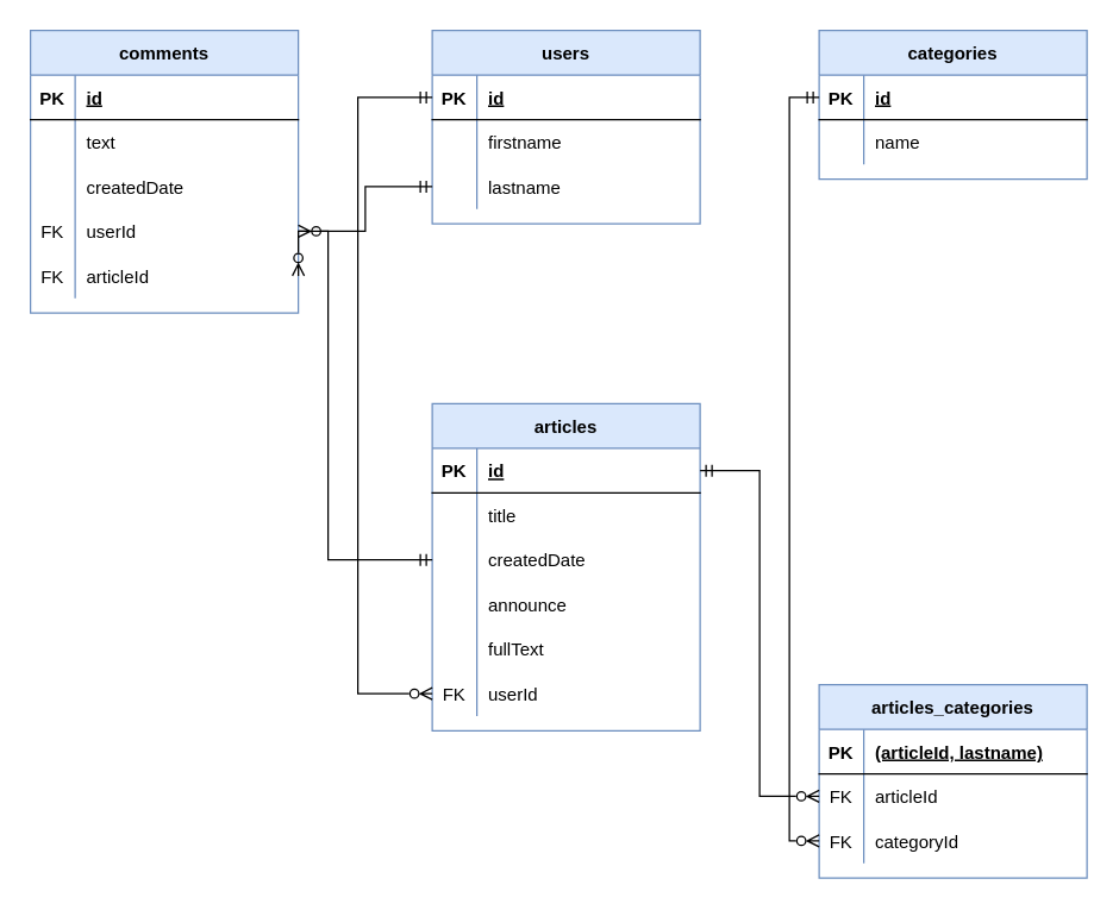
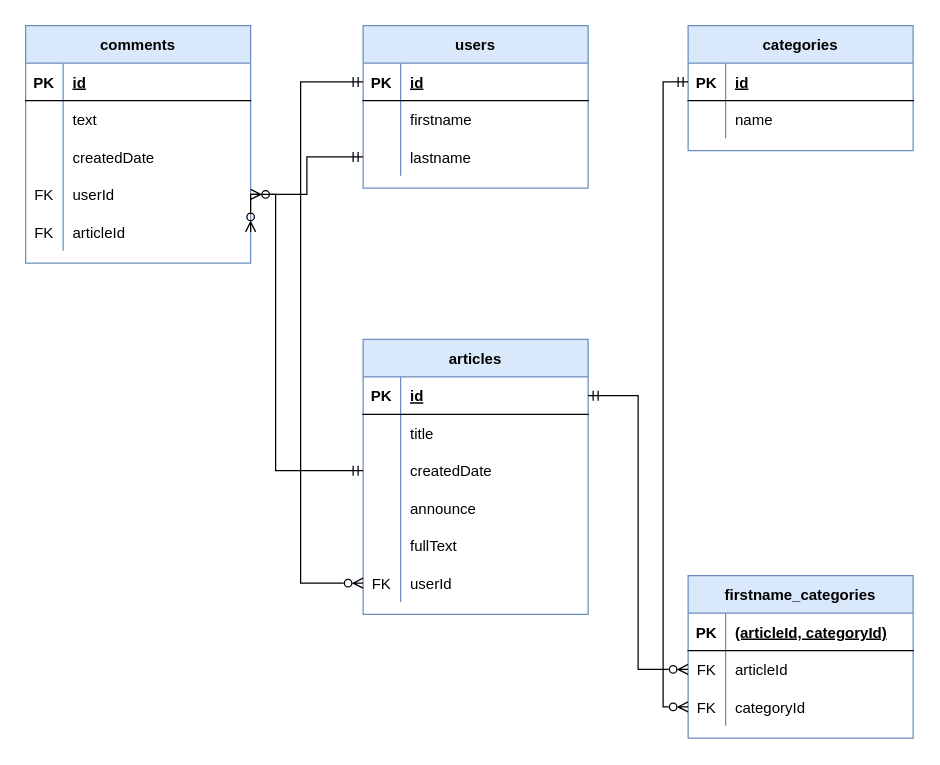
- <mxCell id="54" value="articles_categories" style="shape=table;startSize=30;container=1;collapsible=1;childLayout=tableLayout;fixedRows=1;rowLines=0;fontStyle=1;align=center;resizeLast=1;fillColor=#dae8fc;strokeColor=#6c8ebf;" vertex="1" parent="1"><mxGeometry x="550" y="460" width="180" height="130" as="geometry"><mxRectangle x="330" y="490" width="80" height="30" as="alternateBounds" /></mxGeometry></mxCell>
+ <mxCell id="54" value="firstname_categories" style="shape=table;startSize=30;container=1;collapsible=1;childLayout=tableLayout;fixedRows=1;rowLines=0;fontStyle=1;align=center;resizeLast=1;fillColor=#dae8fc;strokeColor=#6c8ebf;" vertex="1" parent="1"><mxGeometry x="550" y="460" width="180" height="130" as="geometry"><mxRectangle x="330" y="490" width="80" height="30" as="alternateBounds" /></mxGeometry></mxCell>
- <mxCell id="57" value="(articleId, lastname)" style="shape=partialRectangle;connectable=0;fillColor=none;top=0;left=0;bottom=0;right=0;align=left;spacingLeft=6;fontStyle=5;overflow=hidden;" vertex="1" parent="55"><mxGeometry x="30" width="150" height="30" as="geometry"><mxRectangle width="150" height="30" as="alternateBounds" /></mxGeometry></mxCell>
+ <mxCell id="57" value="(articleId, categoryId)" style="shape=partialRectangle;connectable=0;fillColor=none;top=0;left=0;bottom=0;right=0;align=left;spacingLeft=6;fontStyle=5;overflow=hidden;" vertex="1" parent="55"><mxGeometry x="30" width="150" height="30" as="geometry"><mxRectangle width="150" height="30" as="alternateBounds" /></mxGeometry></mxCell>
